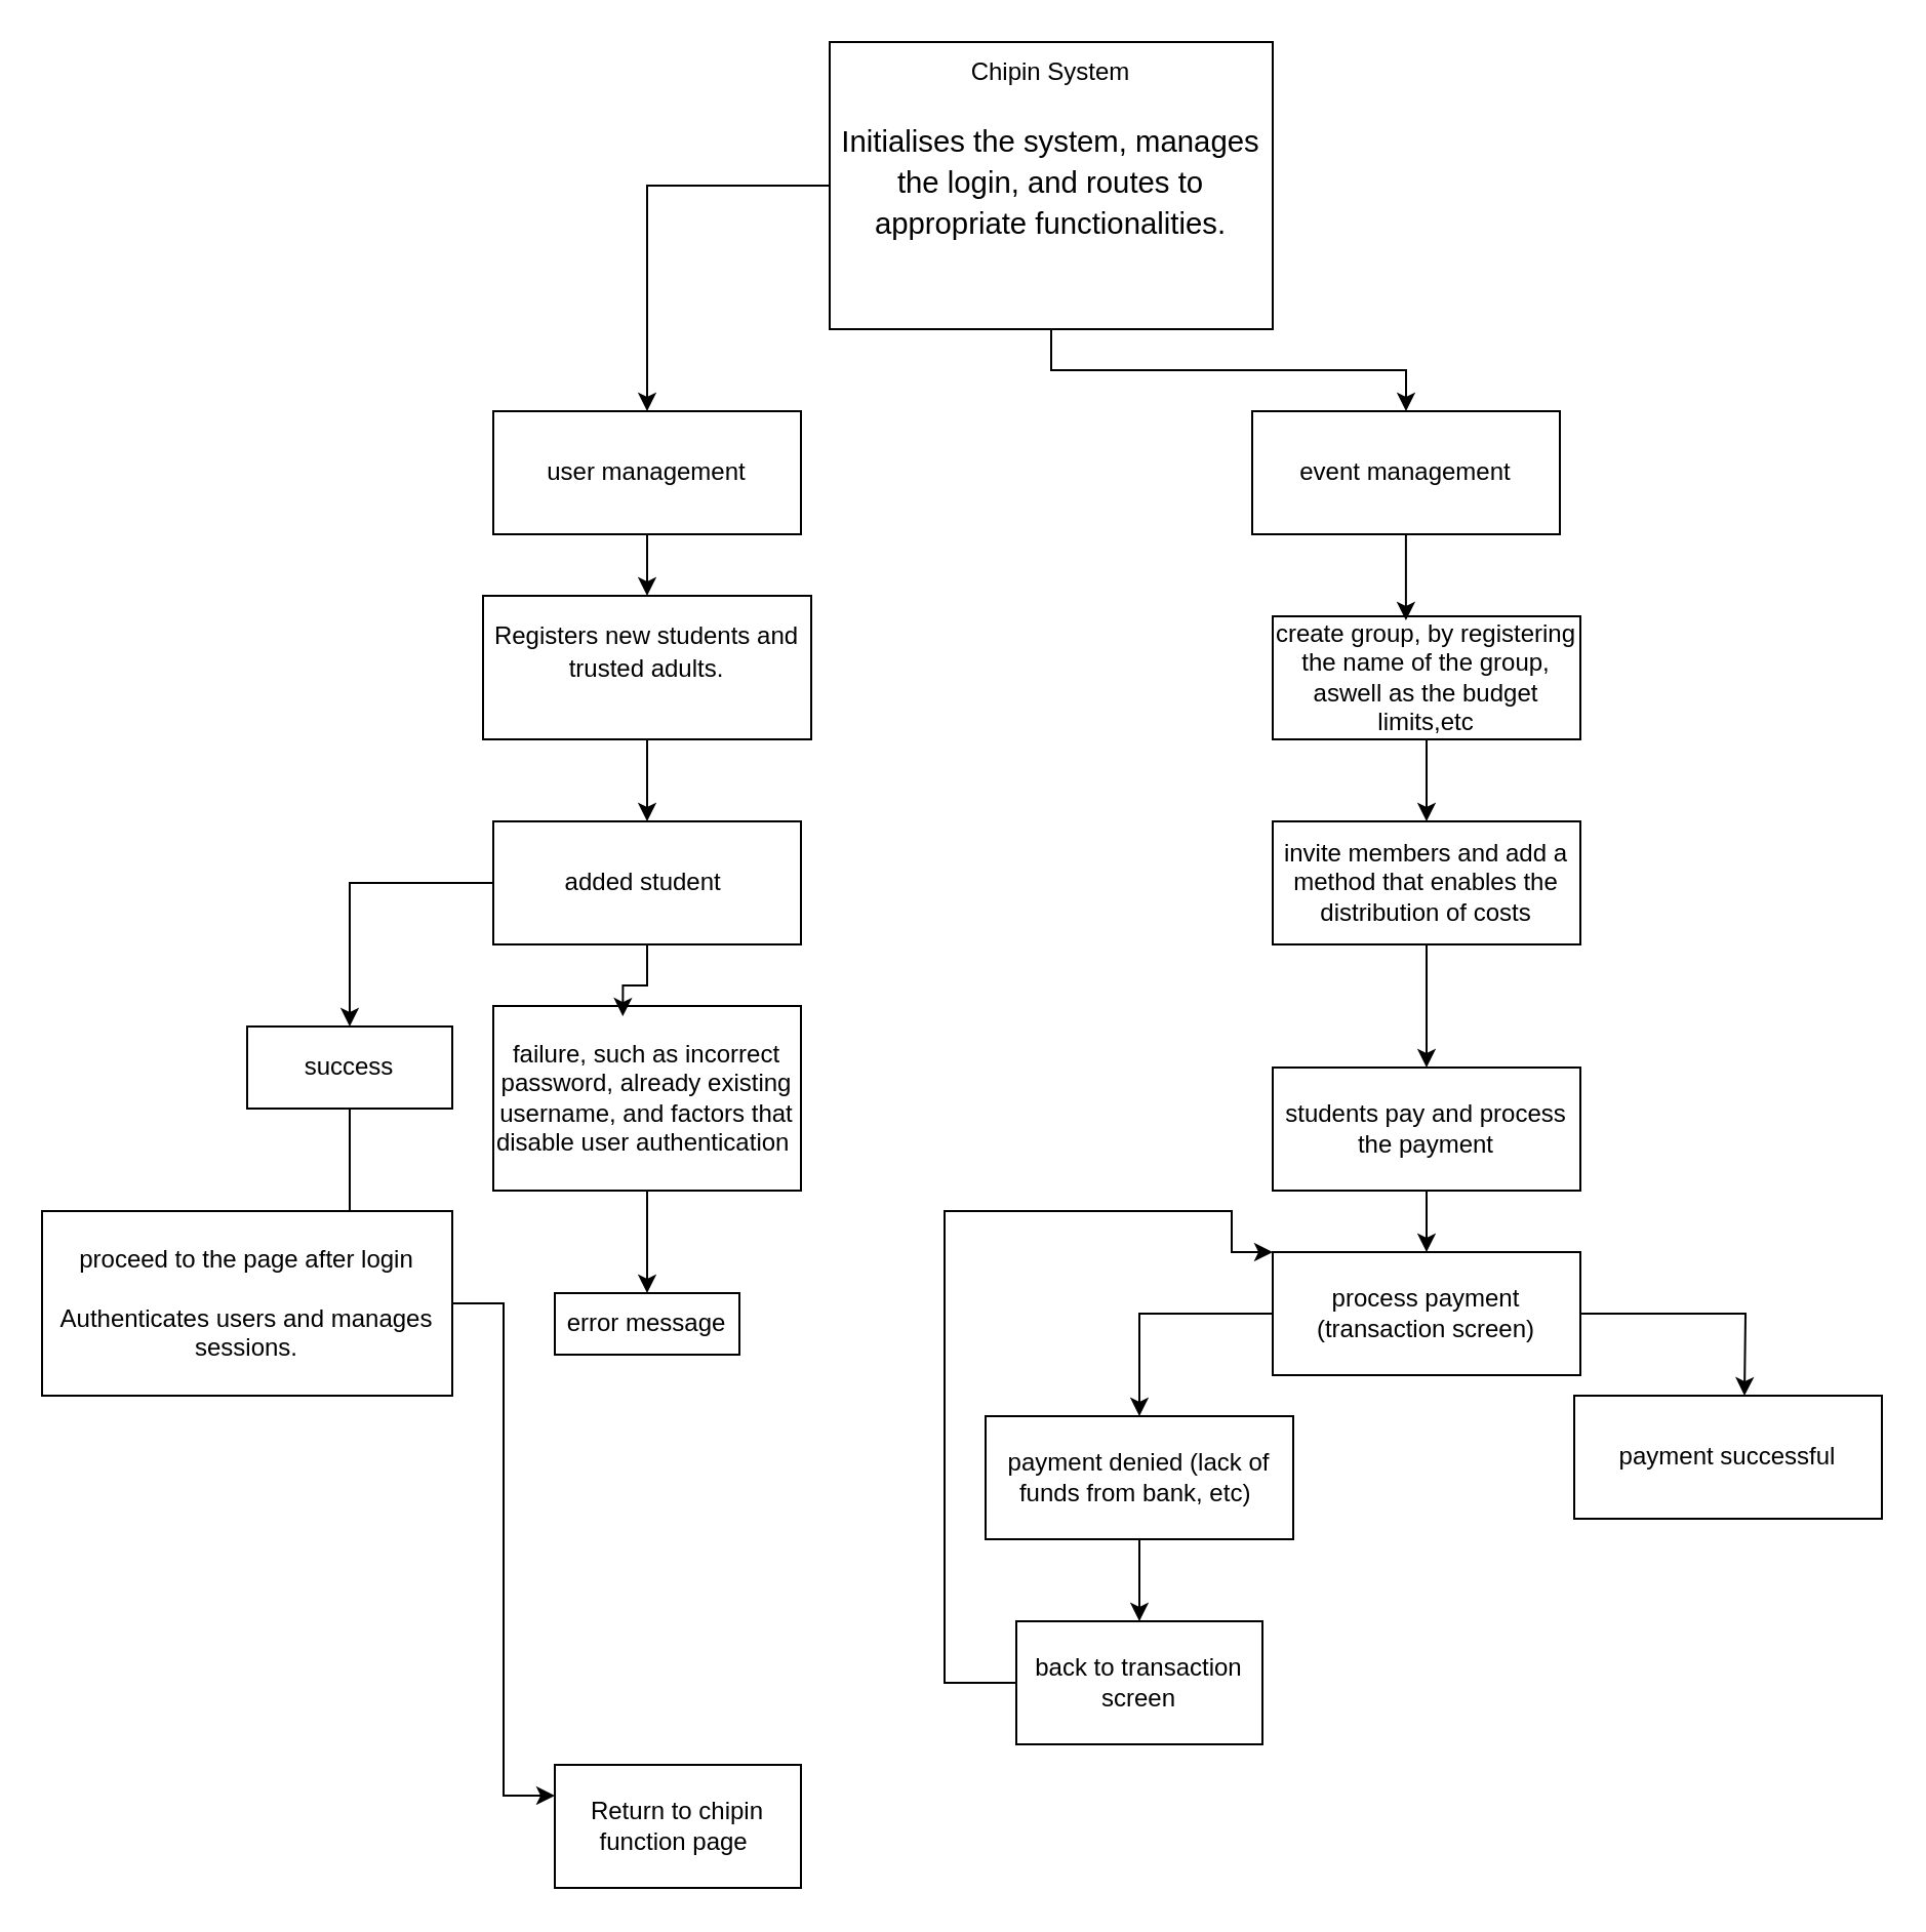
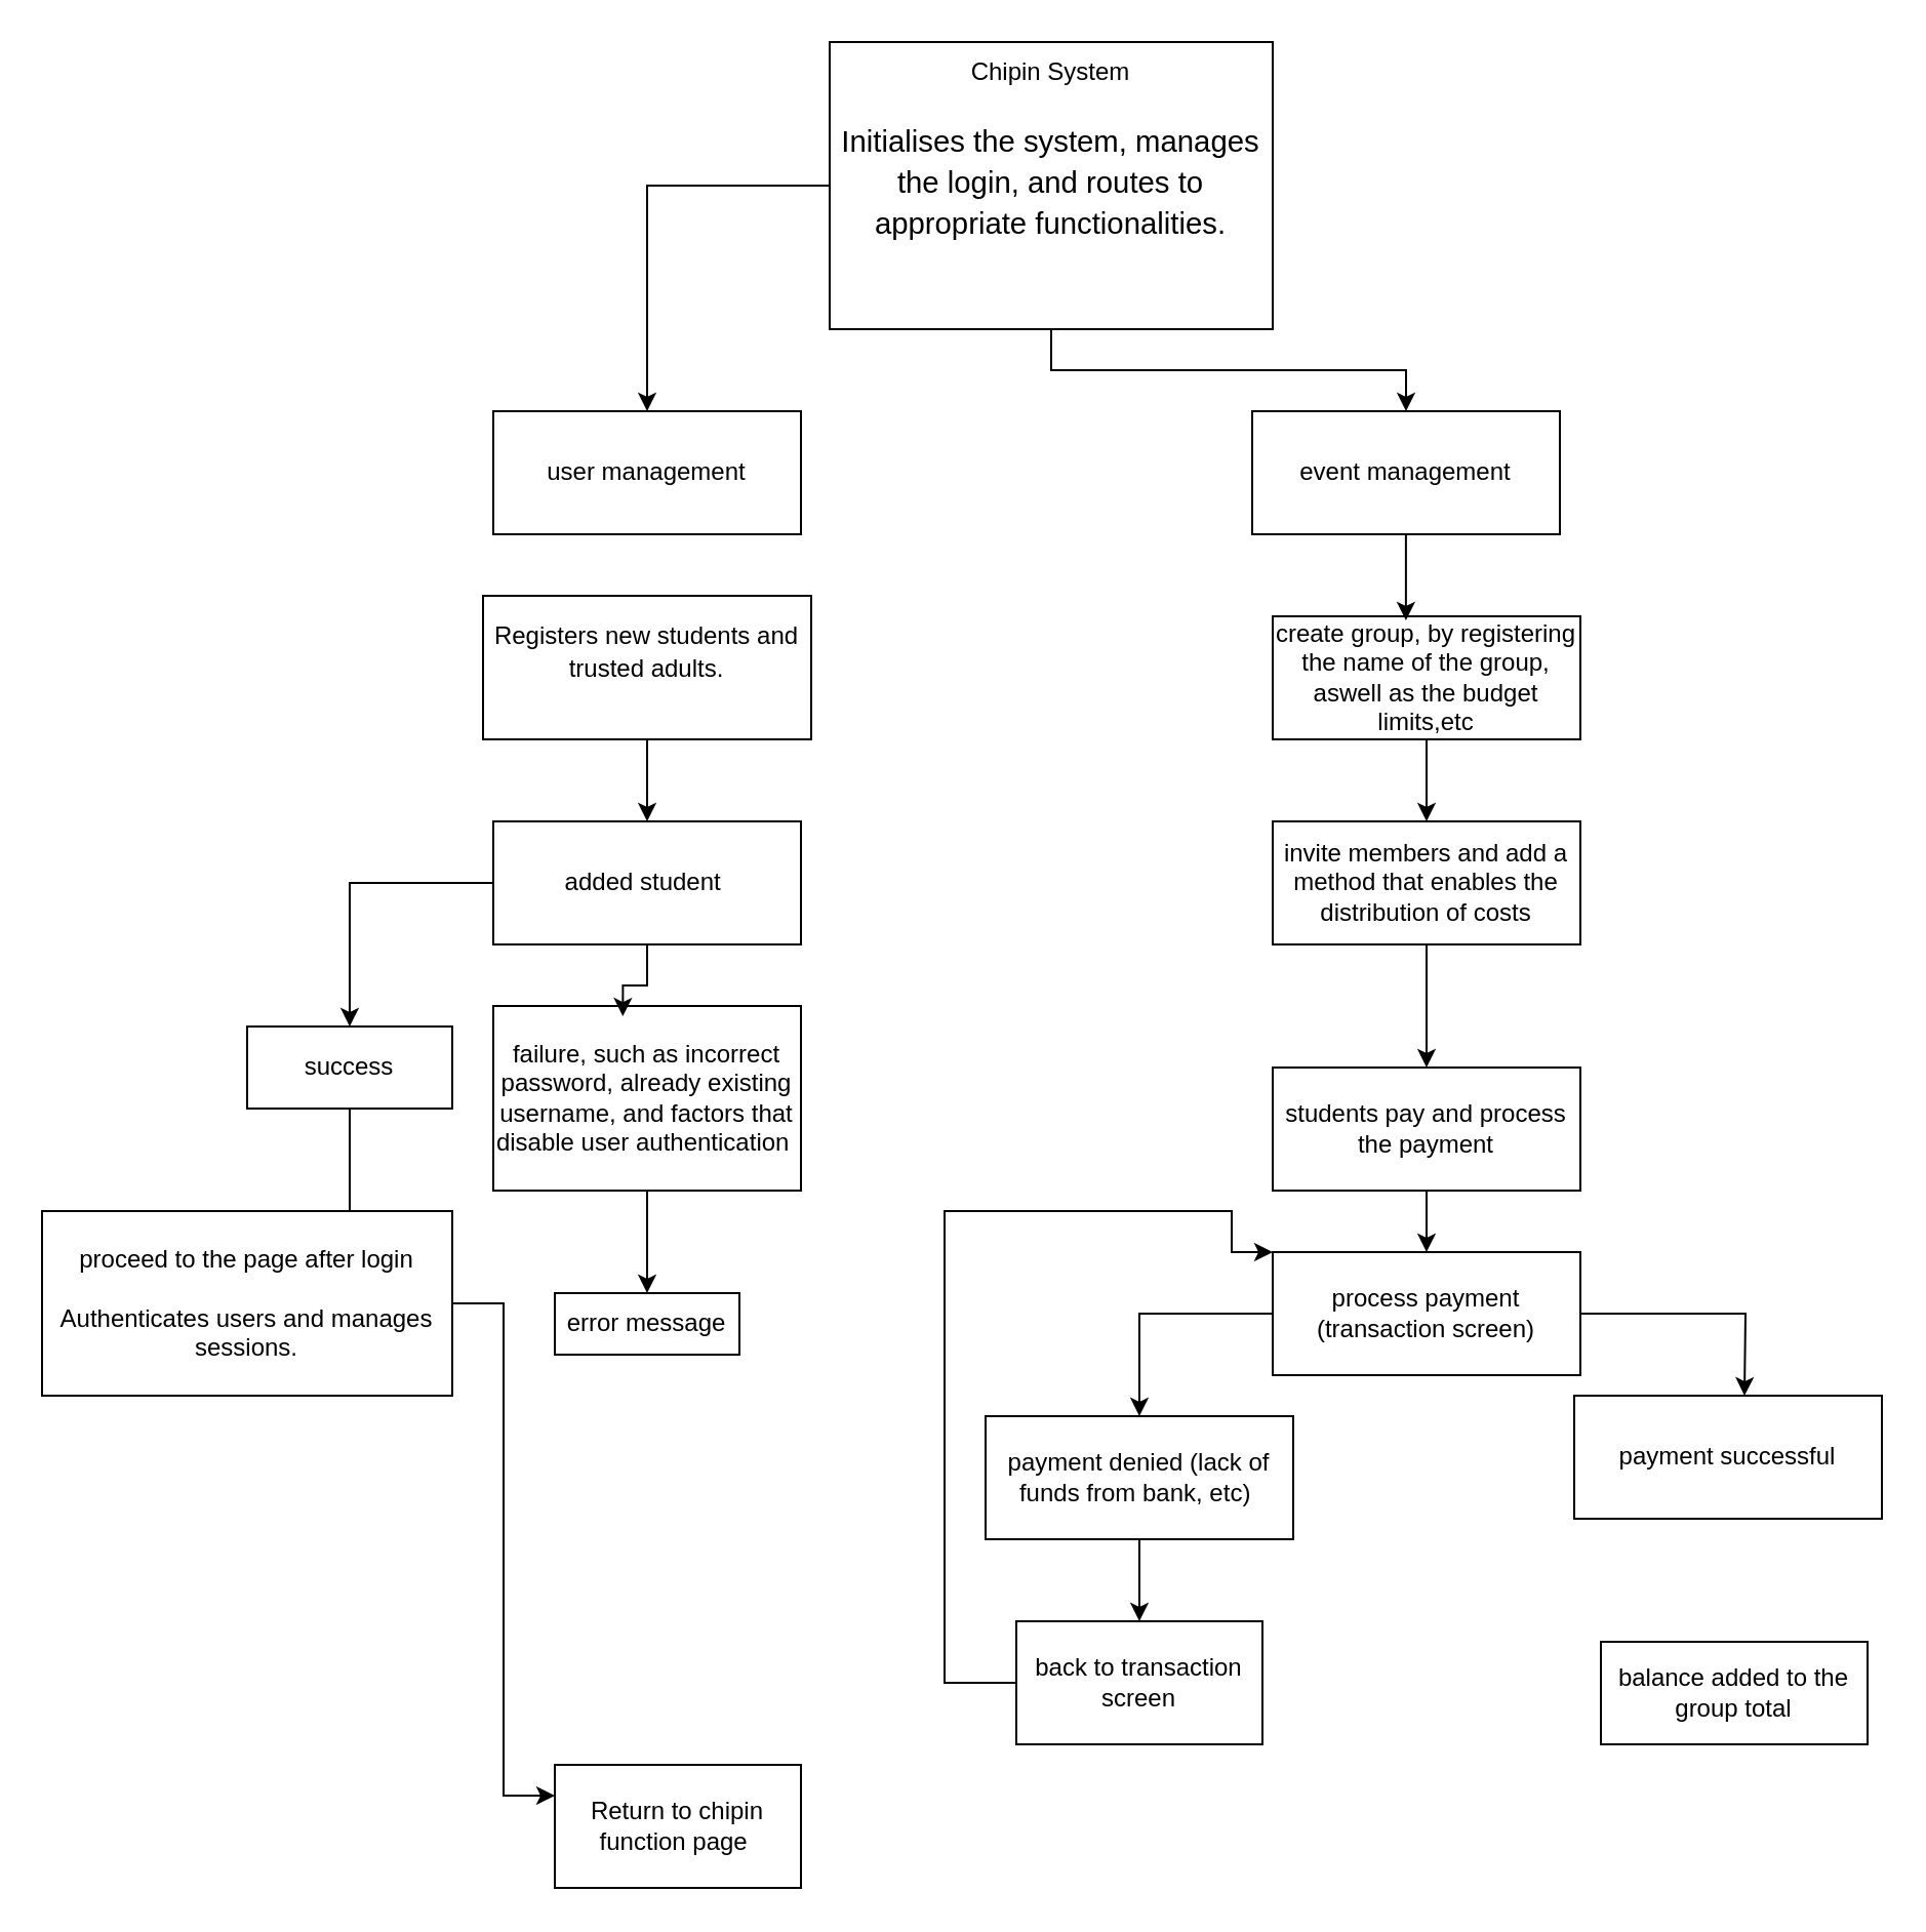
- <mxCell id="5" style="edgeStyle=orthogonalEdgeStyle;rounded=0;orthogonalLoop=1;jettySize=auto;html=1;" edge="1" parent="1" source="6" target="9"><mxGeometry relative="1" as="geometry" /></mxCell>
+ <mxCell id="33" value="balance added to the group total" style="rounded=0;whiteSpace=wrap;html=1;" vertex="1" parent="1"><mxGeometry x="780" y="800" width="130" height="50" as="geometry" /></mxCell>
